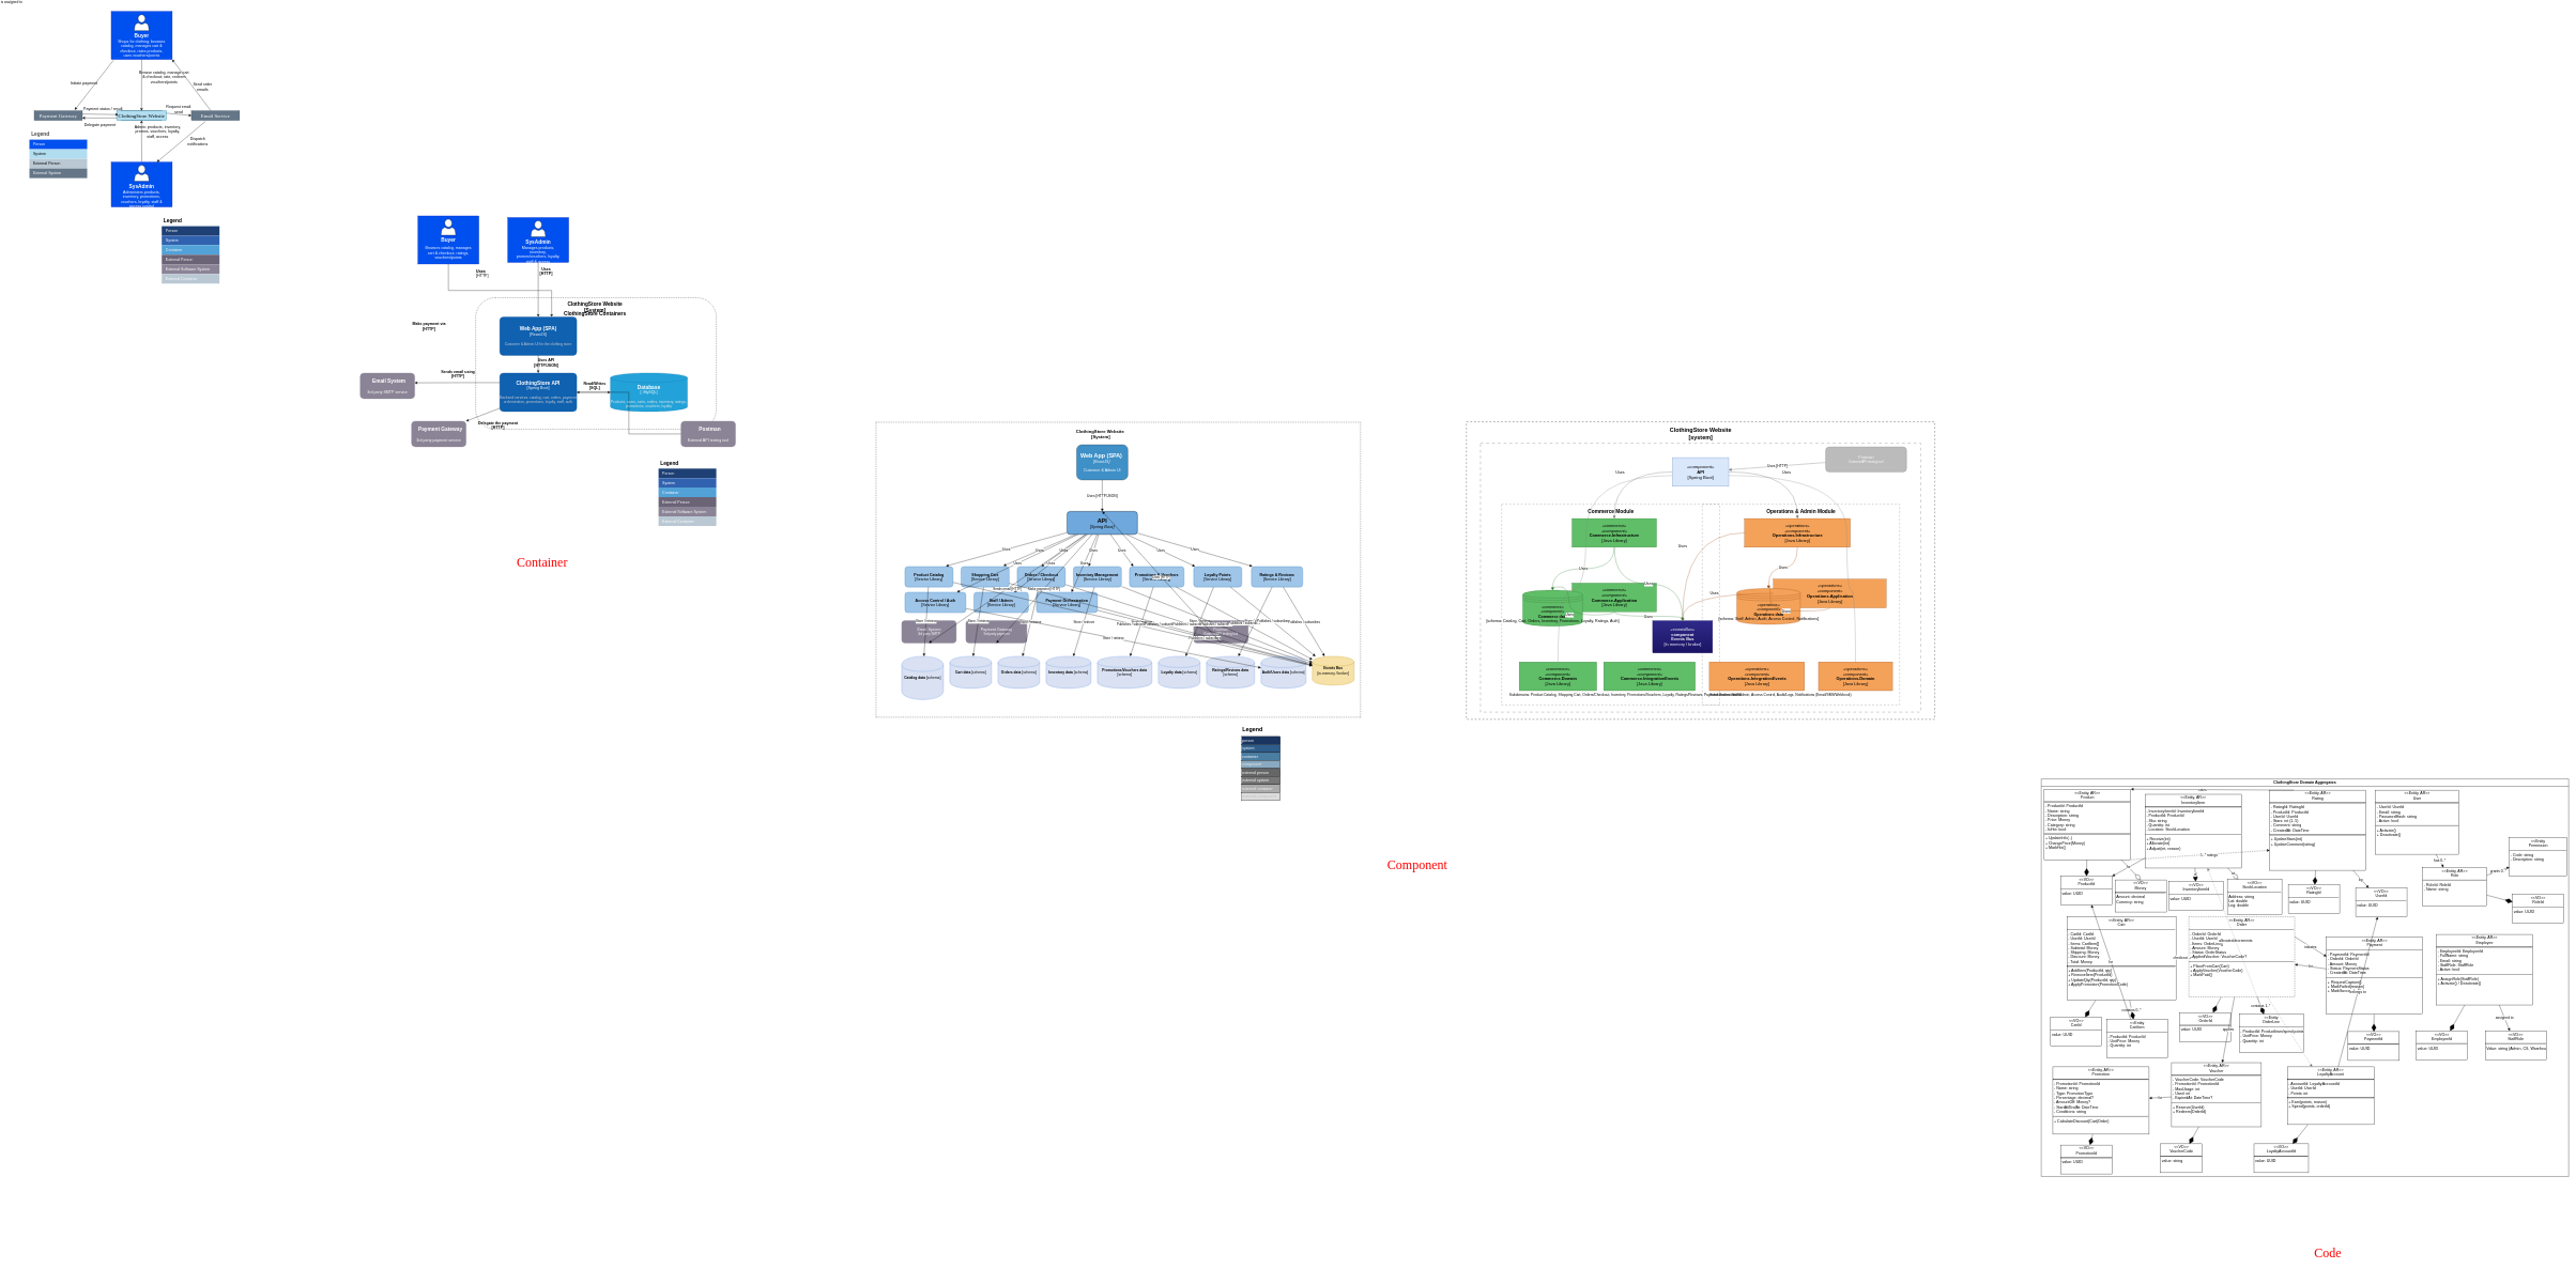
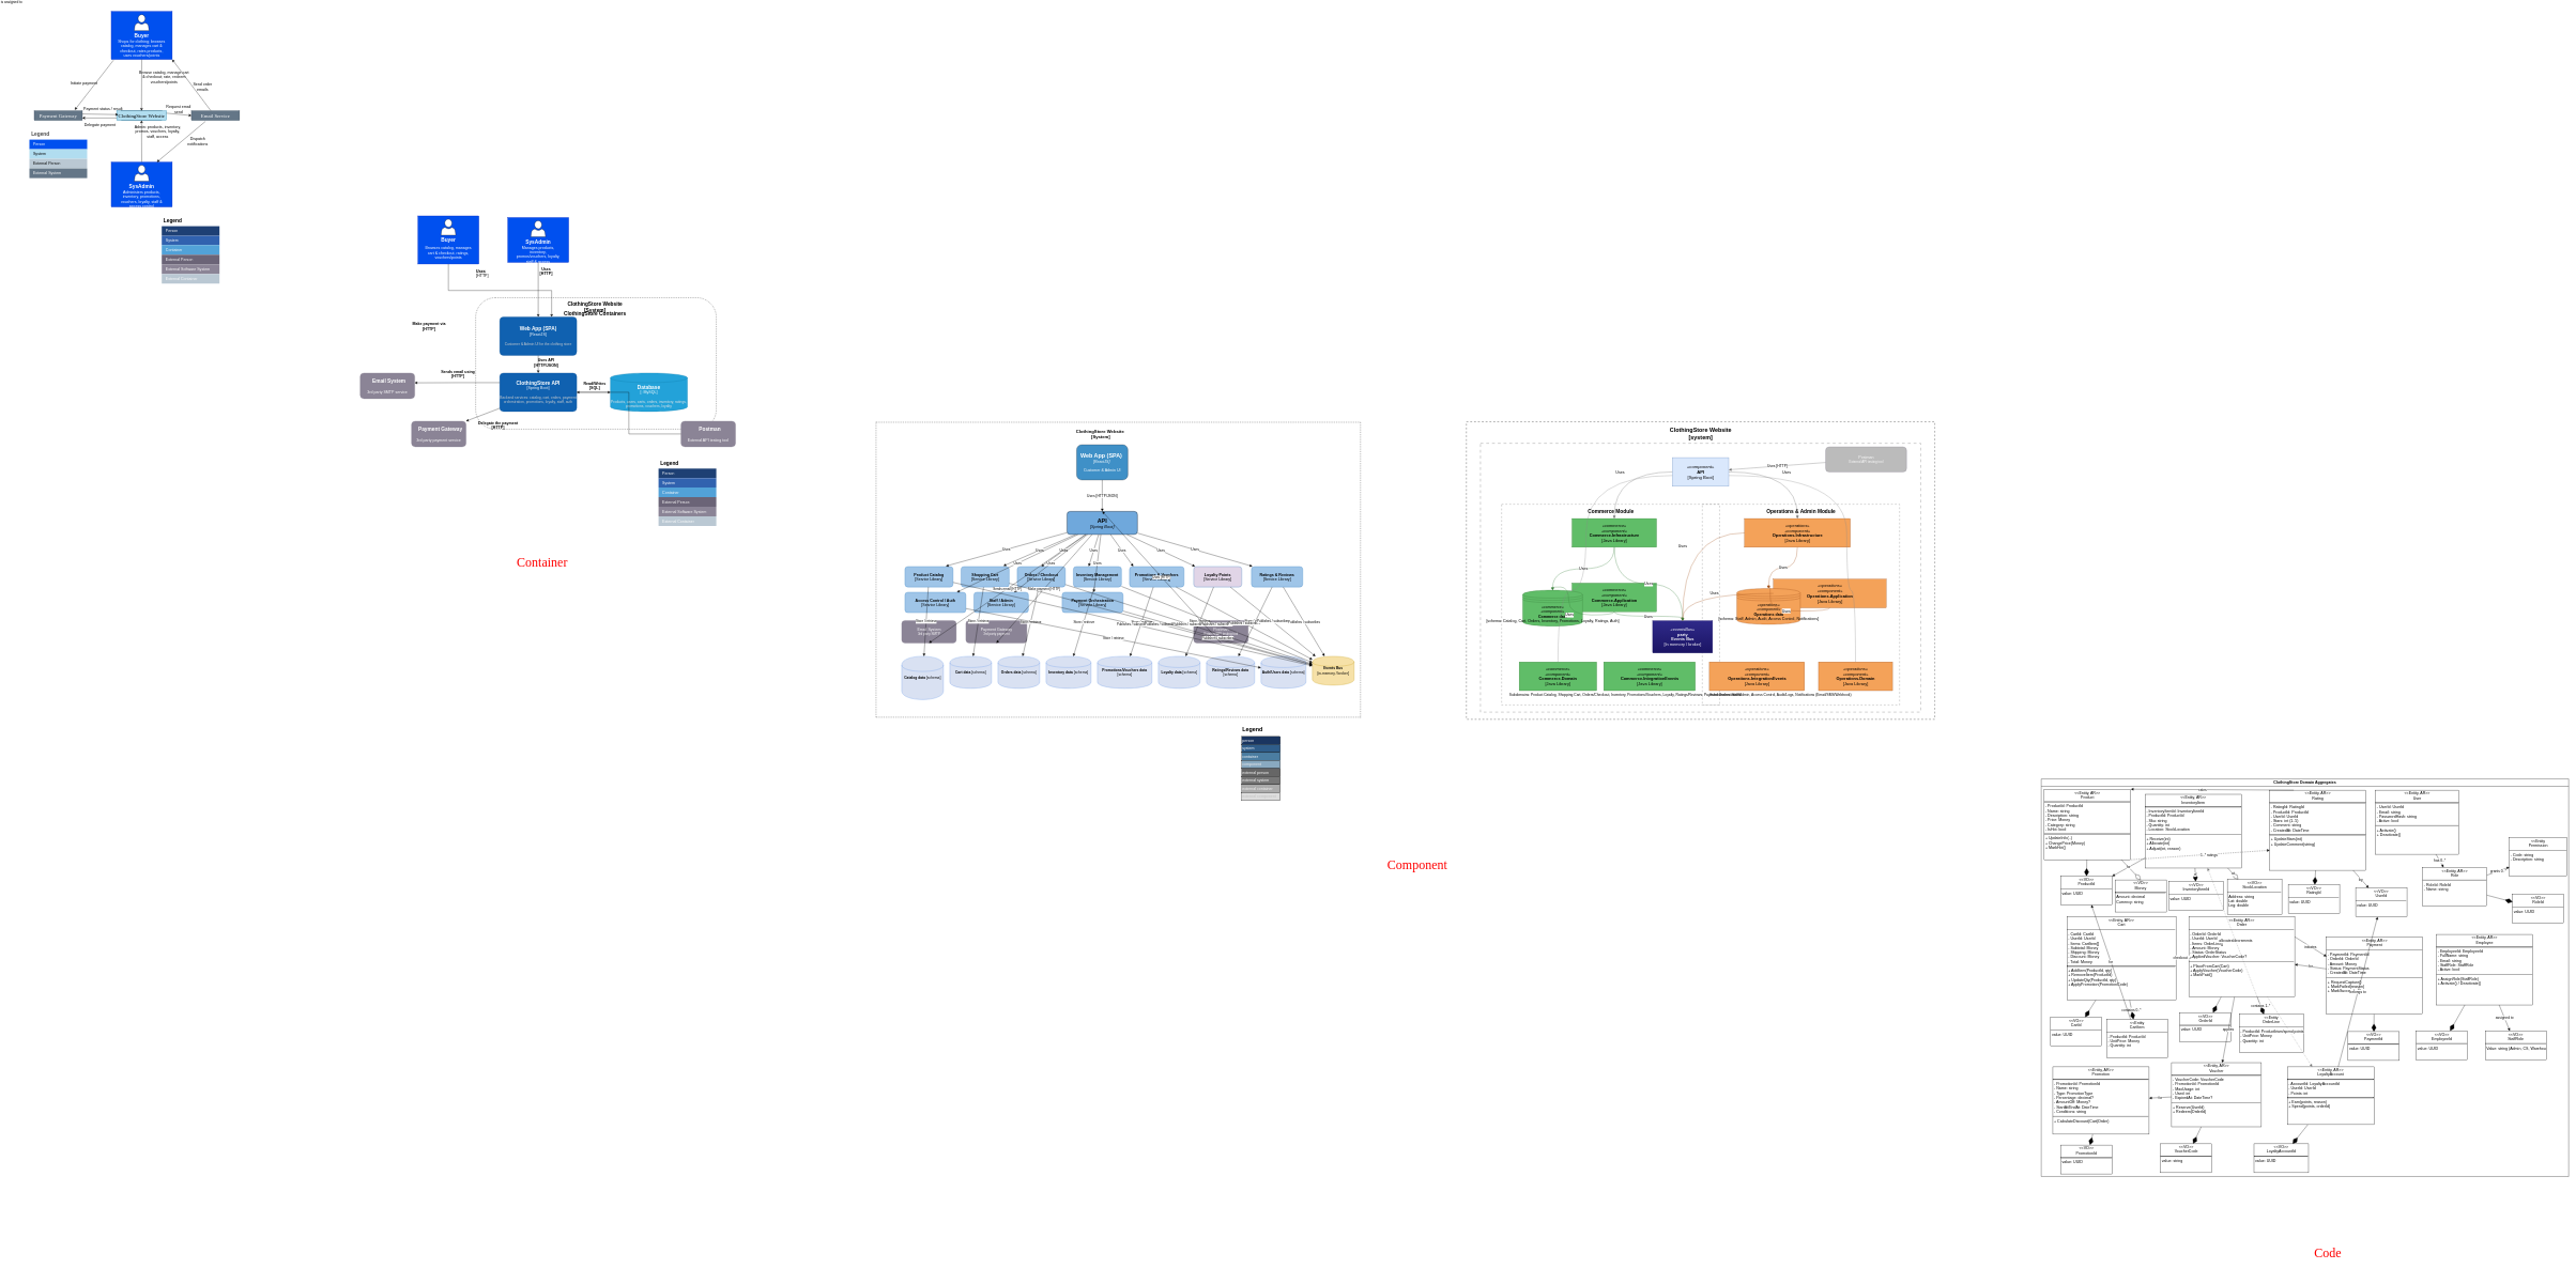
- <mxCell id="115" value="&lt;div&gt;&lt;b&gt;Loyalty Points&lt;/b&gt;&lt;/div&gt;&lt;div&gt;[Service Library]&lt;/div&gt;" style="rounded=1;whiteSpace=wrap;html=1;fillColor=#9fc5e8;strokeColor=#3d85c6;fontSize=12;align=center;" vertex="1" parent="1"><mxGeometry x="3649" y="1751.538" width="150" height="64" as="geometry" /></mxCell>
+ <mxCell id="115" value="&lt;div&gt;&lt;b&gt;Loyalty Points&lt;/b&gt;&lt;/div&gt;&lt;div&gt;[Service Library]&lt;/div&gt;" style="rounded=1;whiteSpace=wrap;html=1;fillColor=#e1d5e7;strokeColor=#3d85c6;fontSize=12;align=center;" vertex="1" parent="1"><mxGeometry x="3649" y="1751.538" width="150" height="64" as="geometry" /></mxCell>
- <mxCell id="119" value="&lt;div&gt;&lt;b&gt;Payment Orchestration&lt;/b&gt;&lt;/div&gt;&lt;div&gt;[Service Library]&lt;/div&gt;" style="rounded=1;whiteSpace=wrap;html=1;fillColor=#9fc5e8;strokeColor=#3d85c6;fontSize=12;align=center;" vertex="1" parent="1"><mxGeometry x="3159" y="1831.538" width="190" height="64" as="geometry" /></mxCell>
+ <mxCell id="119" value="&lt;div&gt;&lt;b&gt;Payment Orchestration&lt;/b&gt;&lt;/div&gt;&lt;div&gt;[Service Library]&lt;/div&gt;" style="rounded=1;whiteSpace=wrap;html=1;fillColor=#9fc5e8;strokeColor=#3d85c6;fontSize=12;align=center;" vertex="1" parent="1"><mxGeometry x="3239" y="1831.538" width="190" height="64" as="geometry" /></mxCell>
- <mxCell id="199" value="&lt;div&gt;&lt;span style=&quot;font-style:italic&quot;&gt;&amp;laquo;eventsBus&amp;raquo;&lt;/span&gt;&lt;/div&gt;&lt;div&gt;&lt;b&gt;component&lt;/b&gt;&lt;/div&gt;&lt;div&gt;&lt;b&gt;Events Bus&lt;/b&gt;&lt;/div&gt;&lt;div&gt;[In memory / broker]&lt;/div&gt;" style="shape=rectangle;rounded=10;strokeColor=#1b1464;fillColor=#2f2a89;gradientColor=#1b1464;align=center;verticalAlign=middle;fontColor=#ffffff;fontSize=13;html=1;spacing=10;" vertex="1" parent="190"><mxGeometry x="-154.782" y="363.373" width="186.617" height="100.627" as="geometry" /></mxCell>
+ <mxCell id="199" value="&lt;div&gt;&lt;span style=&quot;font-style:italic&quot;&gt;&amp;laquo;eventsBus&amp;raquo;&lt;/span&gt;&lt;/div&gt;&lt;div&gt;&lt;b&gt;party&lt;/b&gt;&lt;/div&gt;&lt;div&gt;&lt;b&gt;Events Bus&lt;/b&gt;&lt;/div&gt;&lt;div&gt;[In memory / broker]&lt;/div&gt;" style="shape=rectangle;rounded=10;strokeColor=#1b1464;fillColor=#2f2a89;gradientColor=#1b1464;align=center;verticalAlign=middle;fontColor=#ffffff;fontSize=13;html=1;spacing=10;" vertex="1" parent="190"><mxGeometry x="-154.782" y="363.373" width="186.617" height="100.627" as="geometry" /></mxCell>
- <mxCell id="234" value="&lt;p style=&quot;margin:0;margin-top:4px;text-align:center&quot;&gt;&amp;lt;&amp;lt;Entity, AR&amp;gt;&amp;gt;&lt;br/&gt;Order&lt;/p&gt;&lt;hr style=&quot;border-style:solid&quot;/&gt;&lt;p style=&quot;margin:0 4px&quot;&gt;- OrderId: OrderId&lt;br/&gt;- UserId: UserId&lt;br/&gt;- Items: OrderLine[]&lt;br/&gt;- Amount: Money&lt;br/&gt;- Status: OrderStatus&lt;br/&gt;- AppliedVoucher: VoucherCode?&lt;/p&gt;&lt;hr style=&quot;border-style:solid&quot;/&gt;&lt;p style=&quot;margin:0 4px&quot;&gt;+ PlaceFromCart(Cart)&lt;br/&gt;+ ApplyVoucher(VoucherCode)&lt;br/&gt;+ MarkPaid()&lt;/p&gt;" style="verticalAlign=top;align=left;overflow=fill;html=1;whiteSpace=wrap;dashed=1;" vertex="1" parent="211"><mxGeometry x="460" y="430" width="330" height="250" as="geometry" /></mxCell>
+ <mxCell id="234" value="&lt;p style=&quot;margin:0;margin-top:4px;text-align:center&quot;&gt;&amp;lt;&amp;lt;Entity, AR&amp;gt;&amp;gt;&lt;br/&gt;Order&lt;/p&gt;&lt;hr style=&quot;border-style:solid&quot;/&gt;&lt;p style=&quot;margin:0 4px&quot;&gt;- OrderId: OrderId&lt;br/&gt;- UserId: UserId&lt;br/&gt;- Items: OrderLine[]&lt;br/&gt;- Amount: Money&lt;br/&gt;- Status: OrderStatus&lt;br/&gt;- AppliedVoucher: VoucherCode?&lt;/p&gt;&lt;hr style=&quot;border-style:solid&quot;/&gt;&lt;p style=&quot;margin:0 4px&quot;&gt;+ PlaceFromCart(Cart)&lt;br/&gt;+ ApplyVoucher(VoucherCode)&lt;br/&gt;+ MarkPaid()&lt;/p&gt;" style="verticalAlign=top;align=left;overflow=fill;html=1;whiteSpace=wrap;" vertex="1" parent="211"><mxGeometry x="460" y="430" width="330" height="250" as="geometry" /></mxCell>
- <mxCell id="247" value="&lt;p style=&quot;margin:0;margin-top:4px;text-align:center&quot;&gt;&amp;lt;&amp;lt;VO&amp;gt;&amp;gt;&lt;br/&gt;VoucherCode&lt;/p&gt;&lt;hr style=&quot;border-style:solid&quot;/&gt;&lt;p style=&quot;margin:0 4px&quot;&gt;value: string&lt;/p&gt;" style="verticalAlign=top;align=left;overflow=fill;html=1" vertex="1" parent="211"><mxGeometry x="372" y="1138" width="130" height="90" as="geometry" /></mxCell>
+ <mxCell id="247" value="&lt;p style=&quot;margin:0;margin-top:4px;text-align:center&quot;&gt;&amp;lt;&amp;lt;VO&amp;gt;&amp;gt;&lt;br/&gt;VoucherCode&lt;/p&gt;&lt;hr style=&quot;border-style:solid&quot;/&gt;&lt;p style=&quot;margin:0 4px&quot;&gt;value: string&lt;/p&gt;" style="verticalAlign=top;align=left;overflow=fill;html=1" vertex="1" parent="211"><mxGeometry x="372" y="1138" width="160" height="90" as="geometry" /></mxCell>
